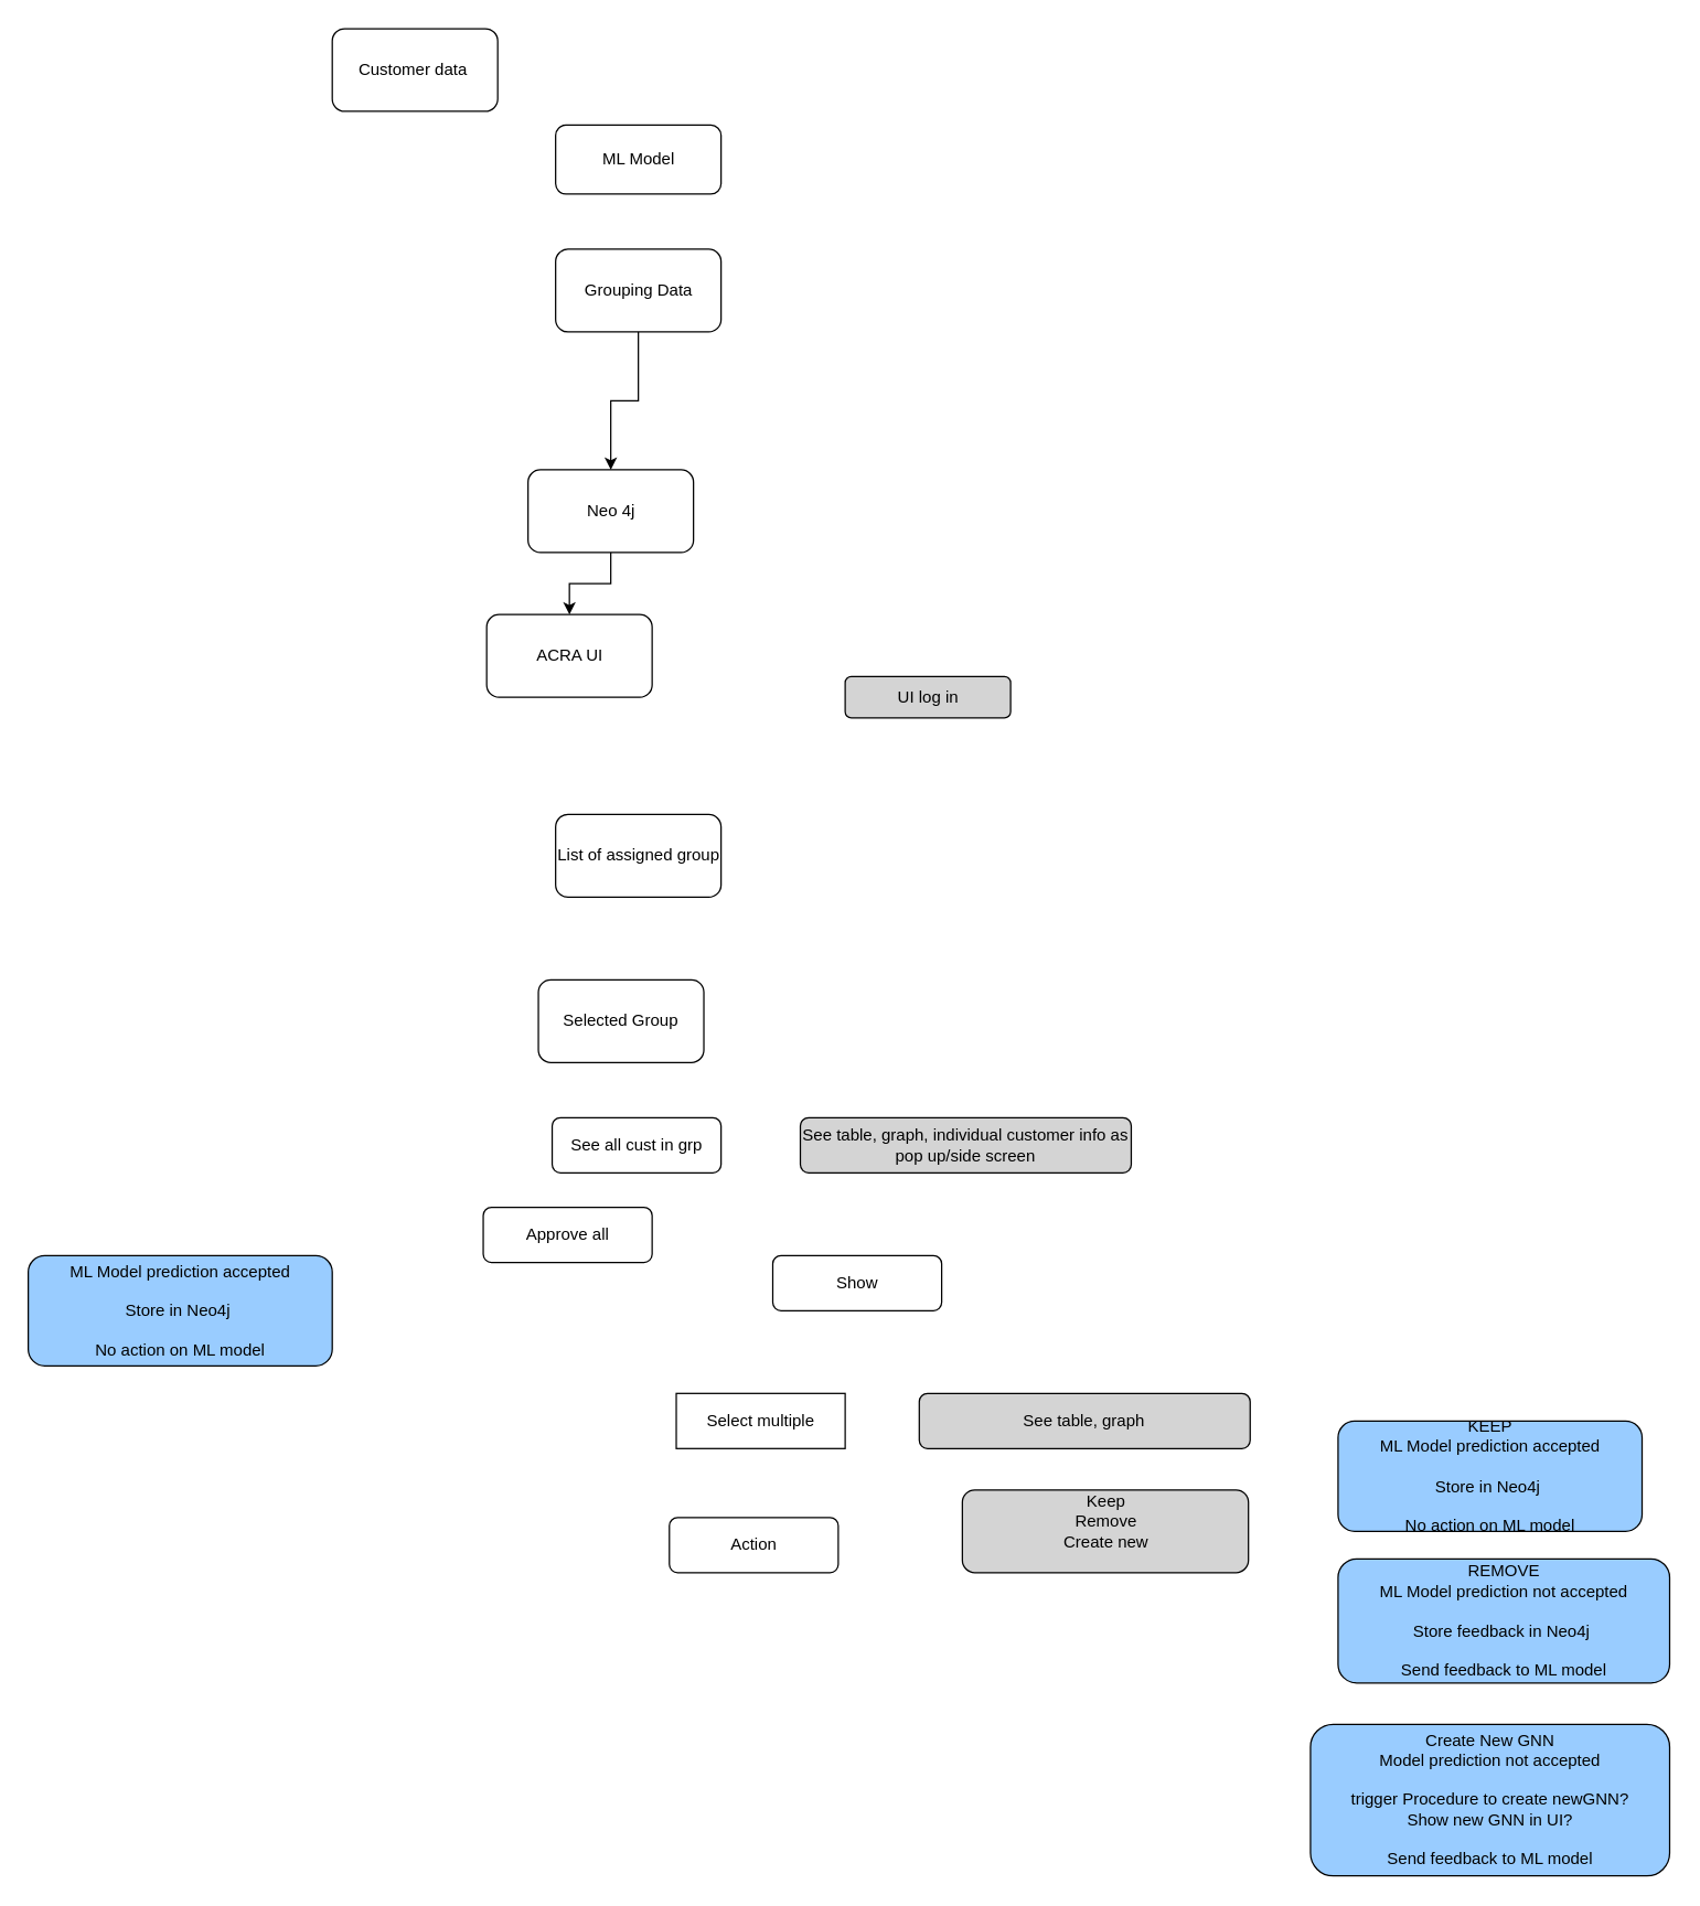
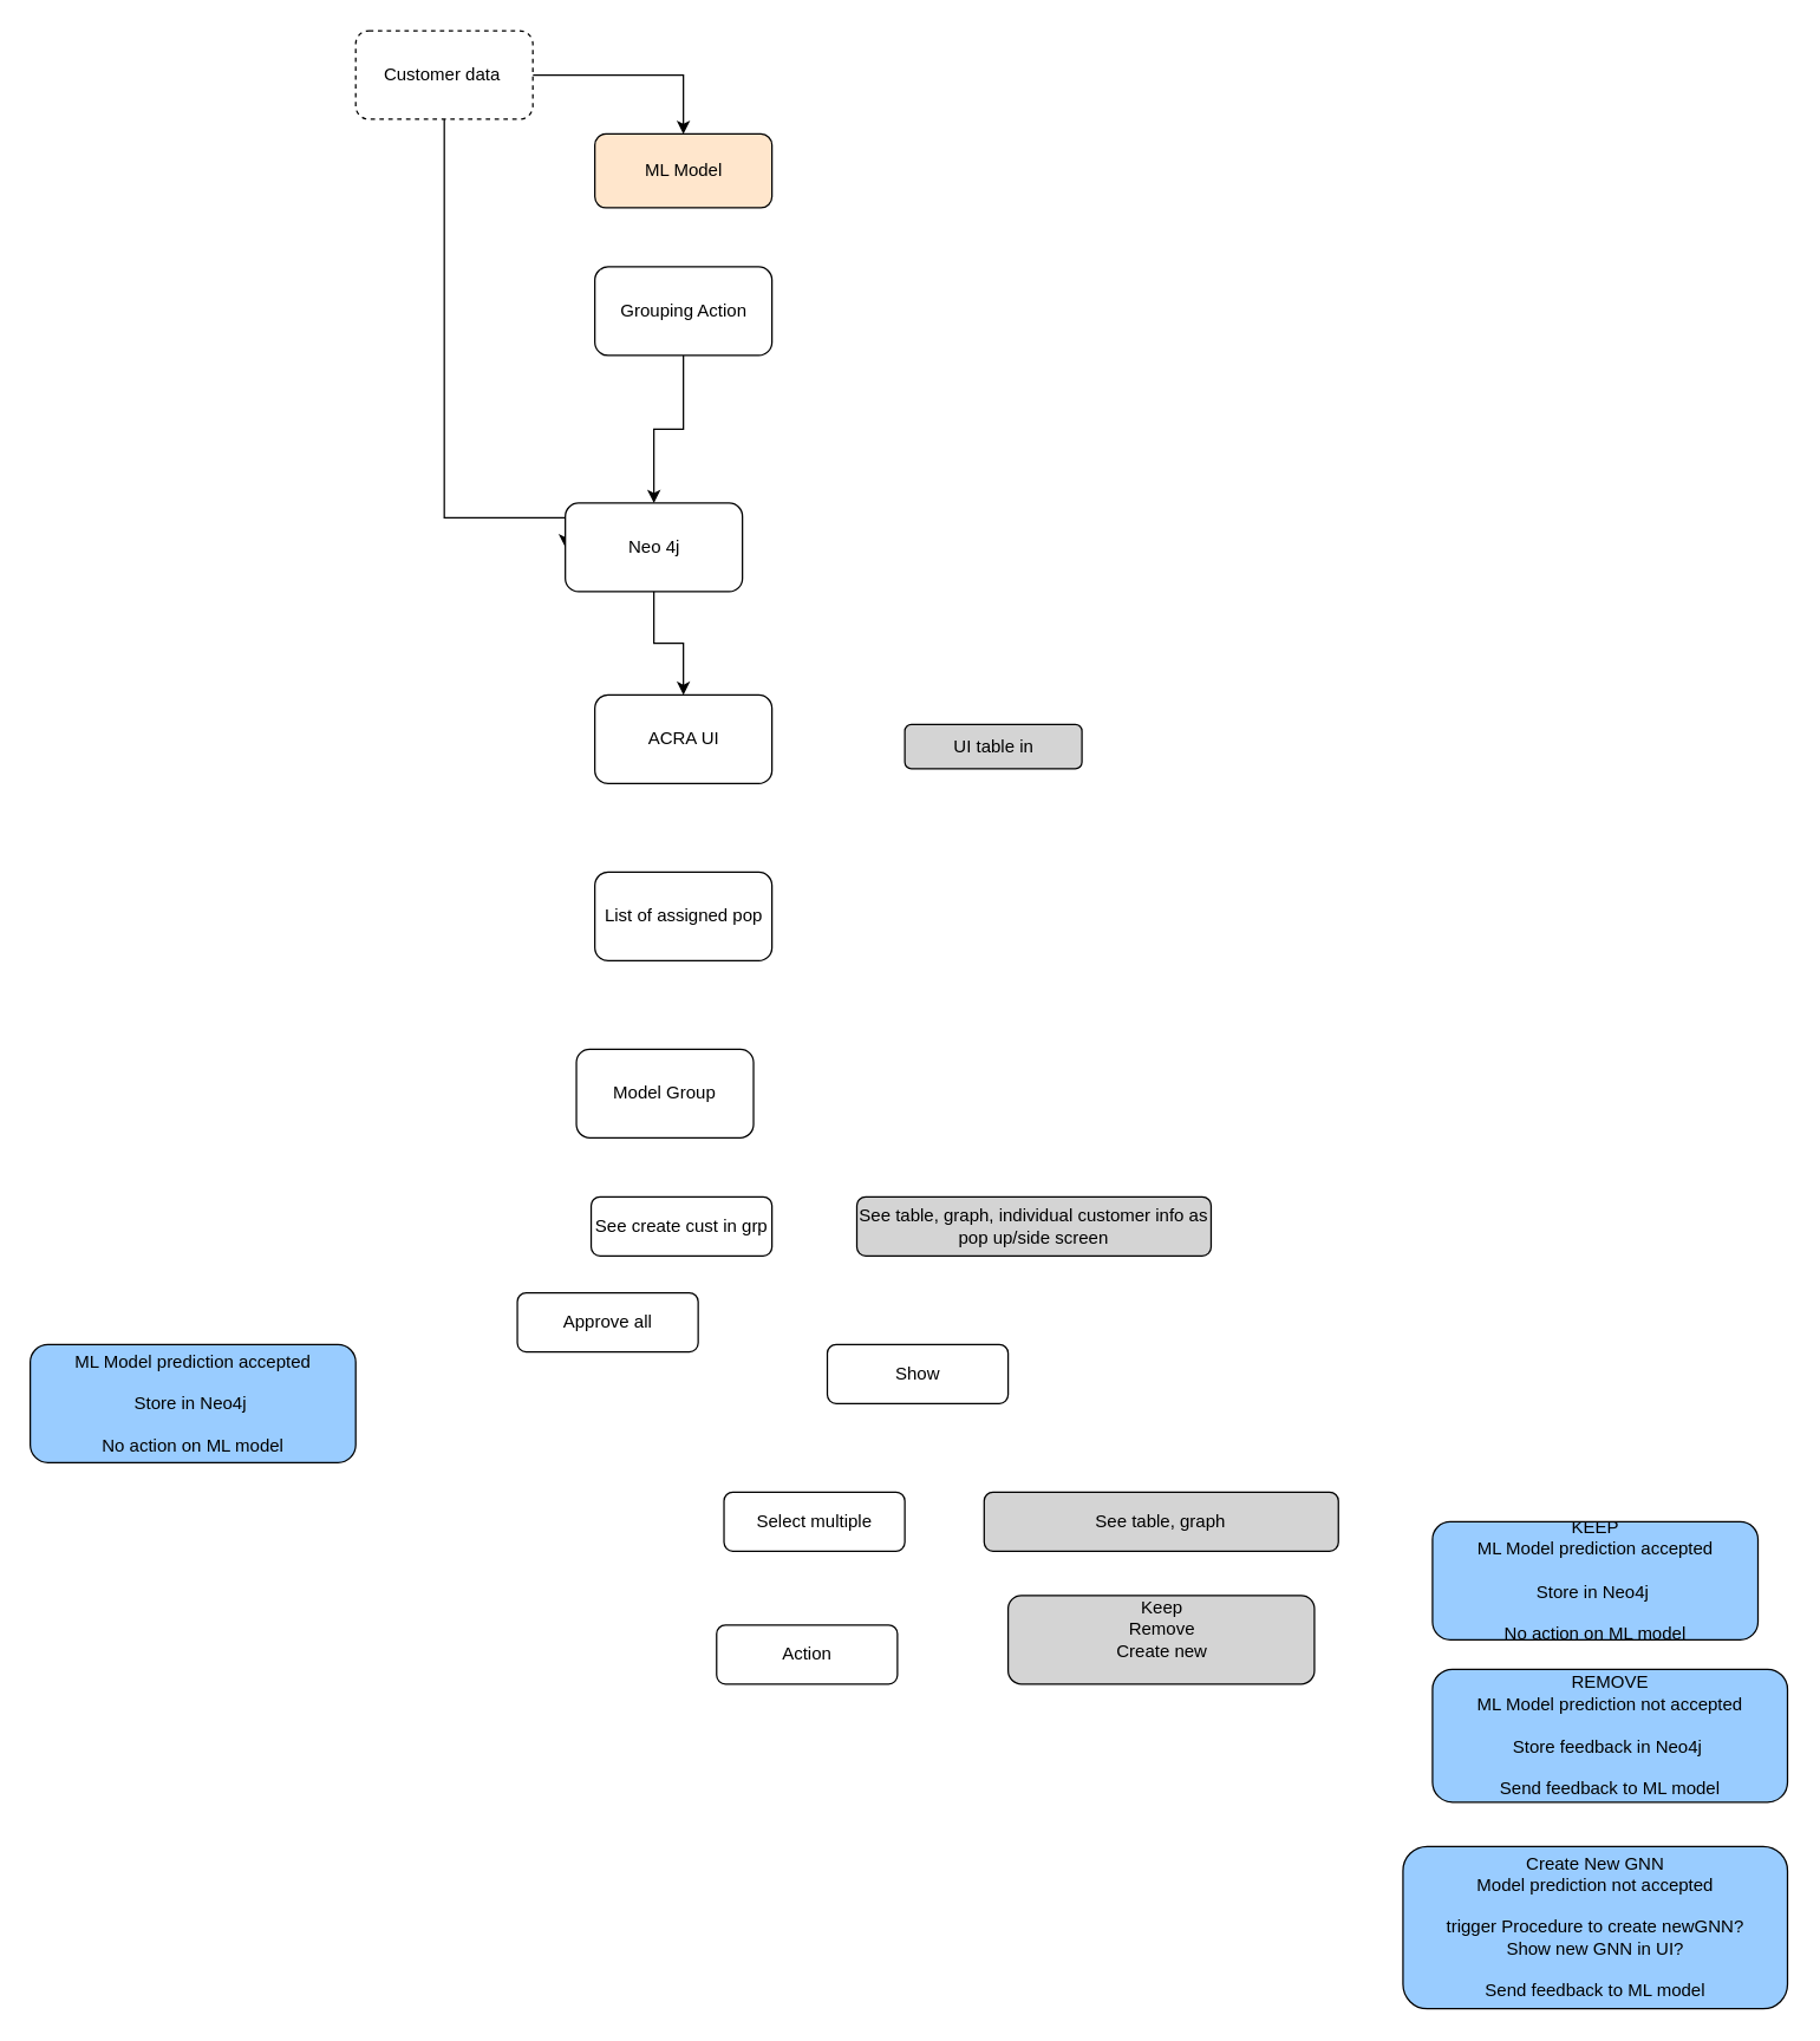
- <mxCell id="4" value="Customer data&amp;nbsp;" style="rounded=1;whiteSpace=wrap;html=1;" vertex="1" parent="1"><mxGeometry x="240.5" y="20" width="120" height="60" as="geometry" /></mxCell>
+ <mxCell id="4" value="Customer data&amp;nbsp;" style="rounded=1;whiteSpace=wrap;html=1;dashed=1;" vertex="1" parent="1"><mxGeometry x="240.5" y="20" width="120" height="60" as="geometry" /></mxCell>
+ <mxCell id="2" style="edgeStyle=orthogonalEdgeStyle;rounded=0;orthogonalLoop=1;jettySize=auto;html=1;entryX=0.5;entryY=0;entryDx=0;entryDy=0;" edge="1" parent="1" source="4" target="25"><mxGeometry relative="1" as="geometry" /></mxCell>
- <mxCell id="25" value="ML Model" style="rounded=1;whiteSpace=wrap;html=1;" vertex="1" parent="1"><mxGeometry x="402.5" y="90" width="120" height="50" as="geometry" /></mxCell>
+ <mxCell id="25" value="ML Model" style="rounded=1;whiteSpace=wrap;html=1;fillColor=#ffe6cc;" vertex="1" parent="1"><mxGeometry x="402.5" y="90" width="120" height="50" as="geometry" /></mxCell>
- <mxCell id="6" value="Grouping Data" style="rounded=1;whiteSpace=wrap;html=1;" vertex="1" parent="1"><mxGeometry x="402.5" y="180" width="120" height="60" as="geometry" /></mxCell>
+ <mxCell id="6" value="Grouping Action" style="rounded=1;whiteSpace=wrap;html=1;" vertex="1" parent="1"><mxGeometry x="402.5" y="180" width="120" height="60" as="geometry" /></mxCell>
+ <mxCell id="3" style="edgeStyle=orthogonalEdgeStyle;rounded=0;orthogonalLoop=1;jettySize=auto;html=1;entryX=0;entryY=0.5;entryDx=0;entryDy=0;" edge="1" parent="1" source="4" target="8"><mxGeometry relative="1" as="geometry"><mxPoint x="440" y="310" as="targetPoint" /><Array as="points"><mxPoint x="301" y="350" /></Array></mxGeometry></mxCell>
- <mxCell id="9" value="ACRA UI" style="rounded=1;whiteSpace=wrap;html=1;" vertex="1" parent="1"><mxGeometry x="352.5" y="445" width="120" height="60" as="geometry" /></mxCell>
+ <mxCell id="9" value="ACRA UI" style="rounded=1;whiteSpace=wrap;html=1;" vertex="1" parent="1"><mxGeometry x="402.5" y="470" width="120" height="60" as="geometry" /></mxCell>
- <mxCell id="10" value="UI log in" style="rounded=1;whiteSpace=wrap;html=1;fillColor=#D4D4D4;" vertex="1" parent="1"><mxGeometry x="612.5" y="490" width="120" height="30" as="geometry" /></mxCell>
+ <mxCell id="10" value="UI table in" style="rounded=1;whiteSpace=wrap;html=1;fillColor=#D4D4D4;" vertex="1" parent="1"><mxGeometry x="612.5" y="490" width="120" height="30" as="geometry" /></mxCell>
- <mxCell id="11" value="List of assigned group" style="rounded=1;whiteSpace=wrap;html=1;" vertex="1" parent="1"><mxGeometry x="402.5" y="590" width="120" height="60" as="geometry" /></mxCell>
+ <mxCell id="11" value="List of assigned pop" style="rounded=1;whiteSpace=wrap;html=1;" vertex="1" parent="1"><mxGeometry x="402.5" y="590" width="120" height="60" as="geometry" /></mxCell>
- <mxCell id="12" value="Selected Group" style="rounded=1;whiteSpace=wrap;html=1;" vertex="1" parent="1"><mxGeometry x="390" y="710" width="120" height="60" as="geometry" /></mxCell>
+ <mxCell id="12" value="Model Group" style="rounded=1;whiteSpace=wrap;html=1;" vertex="1" parent="1"><mxGeometry x="390" y="710" width="120" height="60" as="geometry" /></mxCell>
- <mxCell id="13" value="See all cust in grp" style="rounded=1;whiteSpace=wrap;html=1;" vertex="1" parent="1"><mxGeometry x="400" y="810" width="122.5" height="40" as="geometry" /></mxCell>
+ <mxCell id="13" value="See create cust in grp" style="rounded=1;whiteSpace=wrap;html=1;" vertex="1" parent="1"><mxGeometry x="400" y="810" width="122.5" height="40" as="geometry" /></mxCell>
- <mxCell id="16" value="Select multiple" style="whiteSpace=wrap;html=1;rounded=0;" vertex="1" parent="1"><mxGeometry x="490" y="1010" width="122.5" height="40" as="geometry" /></mxCell>
+ <mxCell id="16" value="Select multiple" style="rounded=1;whiteSpace=wrap;html=1;" vertex="1" parent="1"><mxGeometry x="490" y="1010" width="122.5" height="40" as="geometry" /></mxCell>
- <mxCell id="19" value="Keep&lt;br&gt;Remove&lt;br&gt;Create new&lt;div&gt;&lt;br/&gt;&lt;/div&gt;" style="rounded=1;whiteSpace=wrap;html=1;fillColor=#D4D4D4;" vertex="1" parent="1"><mxGeometry x="697.5" y="1080" width="207.5" height="60" as="geometry" /></mxCell>
+ <mxCell id="19" value="Keep&lt;br&gt;Remove&lt;br&gt;Create new&lt;div&gt;&lt;br/&gt;&lt;/div&gt;" style="rounded=1;whiteSpace=wrap;html=1;fillColor=#D4D4D4;" vertex="1" parent="1"><mxGeometry x="682.5" y="1080" width="207.5" height="60" as="geometry" /></mxCell>
